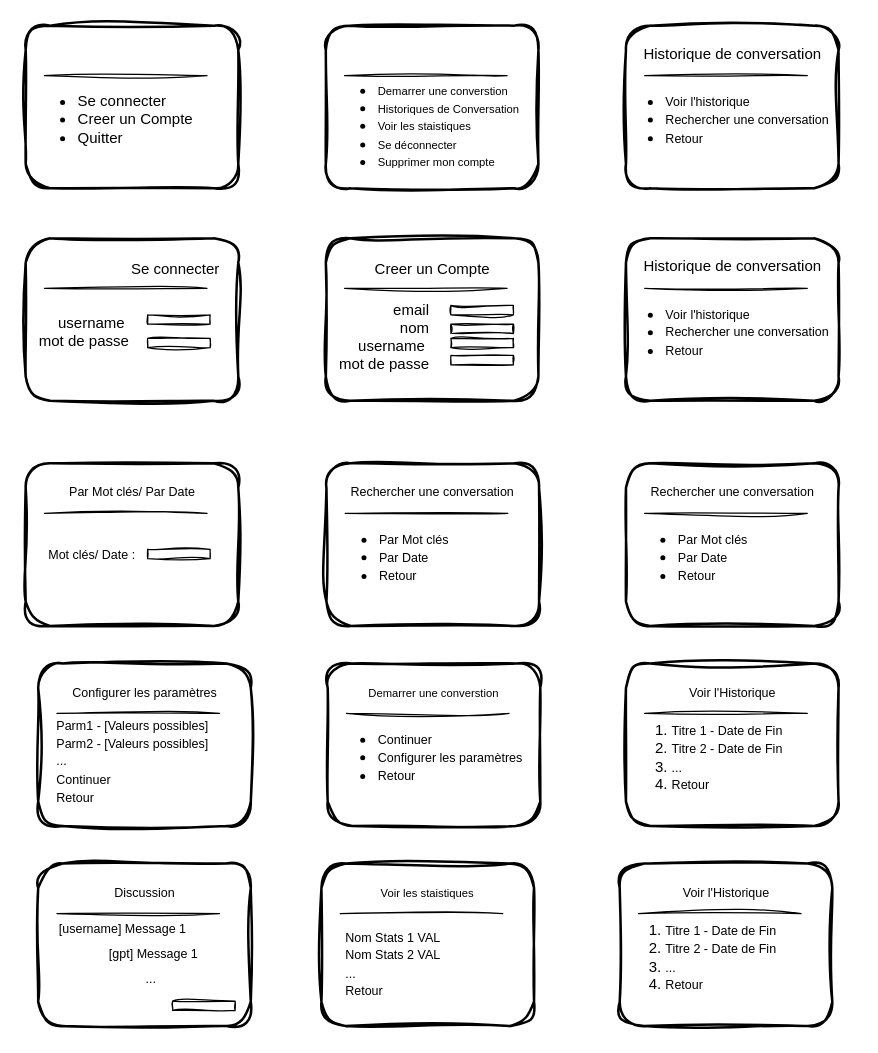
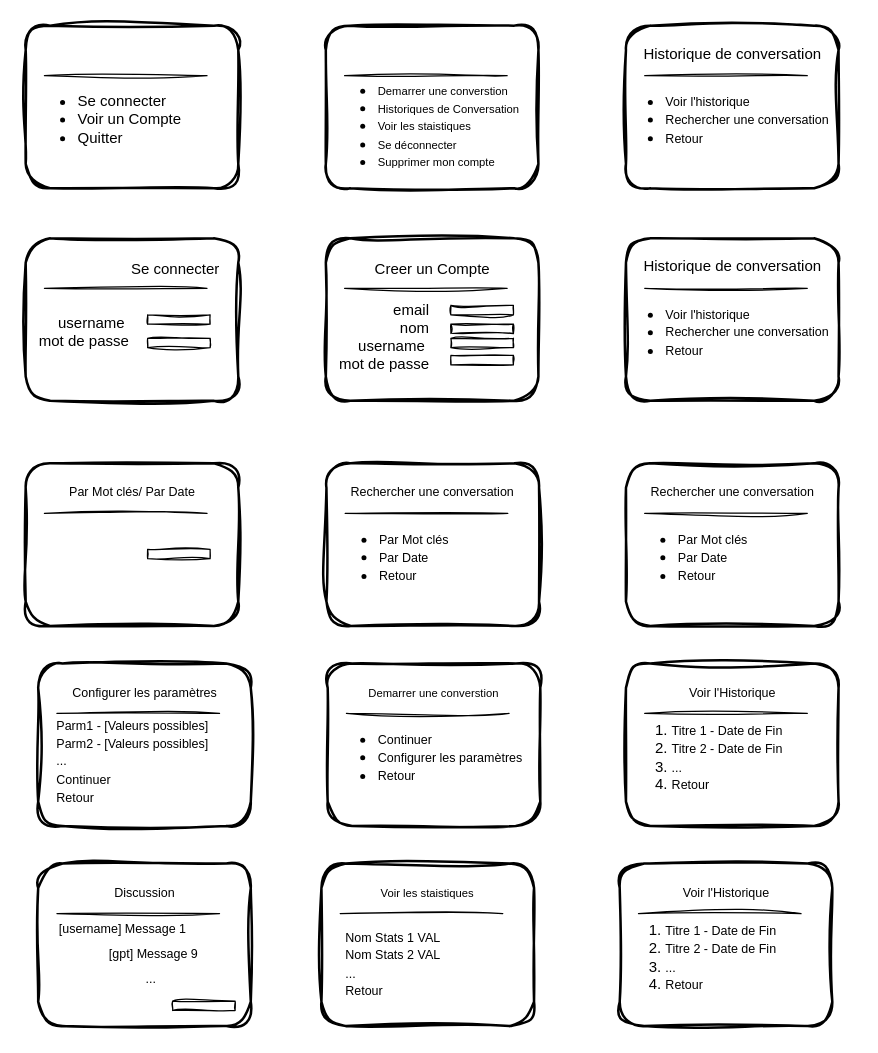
- <mxCell id="3" value="&lt;div&gt;&lt;ul&gt;&lt;li&gt;Se connecter&lt;/li&gt;&lt;li&gt;Creer un Compte&lt;/li&gt;&lt;li&gt;Quitter&lt;/li&gt;&lt;/ul&gt;&lt;/div&gt;" style="text;html=1;align=left;verticalAlign=middle;whiteSpace=wrap;rounded=0;labelBackgroundColor=none;sketch=1;curveFitting=1;jiggle=2;" vertex="1" parent="1"><mxGeometry x="20" y="65" width="150" height="60" as="geometry" /></mxCell>
+ <mxCell id="3" value="&lt;div&gt;&lt;ul&gt;&lt;li&gt;Se connecter&lt;/li&gt;&lt;li&gt;Voir un Compte&lt;/li&gt;&lt;li&gt;Quitter&lt;/li&gt;&lt;/ul&gt;&lt;/div&gt;" style="text;html=1;align=left;verticalAlign=middle;whiteSpace=wrap;rounded=0;labelBackgroundColor=none;sketch=1;curveFitting=1;jiggle=2;" vertex="1" parent="1"><mxGeometry x="20" y="65" width="150" height="60" as="geometry" /></mxCell>
- <mxCell id="34" value="&lt;span style=&quot;background-color: transparent; color: light-dark(rgb(0, 0, 0), rgb(255, 255, 255)); font-size: x-small;&quot;&gt;Mot clés/ Date :&lt;/span&gt;" style="text;html=1;align=right;verticalAlign=middle;whiteSpace=wrap;rounded=0;labelBackgroundColor=none;sketch=1;curveFitting=1;jiggle=2;" vertex="1" parent="1"><mxGeometry x="20" y="431.25" width="90" height="22.5" as="geometry" /></mxCell>
- <mxCell id="52" value="&lt;font size=&quot;1&quot; face=&quot;Helvetica&quot;&gt;[gpt] Message 1&lt;/font&gt;" style="text;whiteSpace=wrap;html=1;fontFamily=Architects Daughter;fontSource=https%3A%2F%2Ffonts.googleapis.com%2Fcss%3Ffamily%3DArchitects%2BDaughter;" vertex="1" parent="1"><mxGeometry x="85" y="747.5" width="115" height="20" as="geometry" /></mxCell>
+ <mxCell id="52" value="&lt;font size=&quot;1&quot; face=&quot;Helvetica&quot;&gt;[gpt] Message 9&lt;/font&gt;" style="text;whiteSpace=wrap;html=1;fontFamily=Architects Daughter;fontSource=https%3A%2F%2Ffonts.googleapis.com%2Fcss%3Ffamily%3DArchitects%2BDaughter;" vertex="1" parent="1"><mxGeometry x="85" y="747.5" width="115" height="20" as="geometry" /></mxCell>
